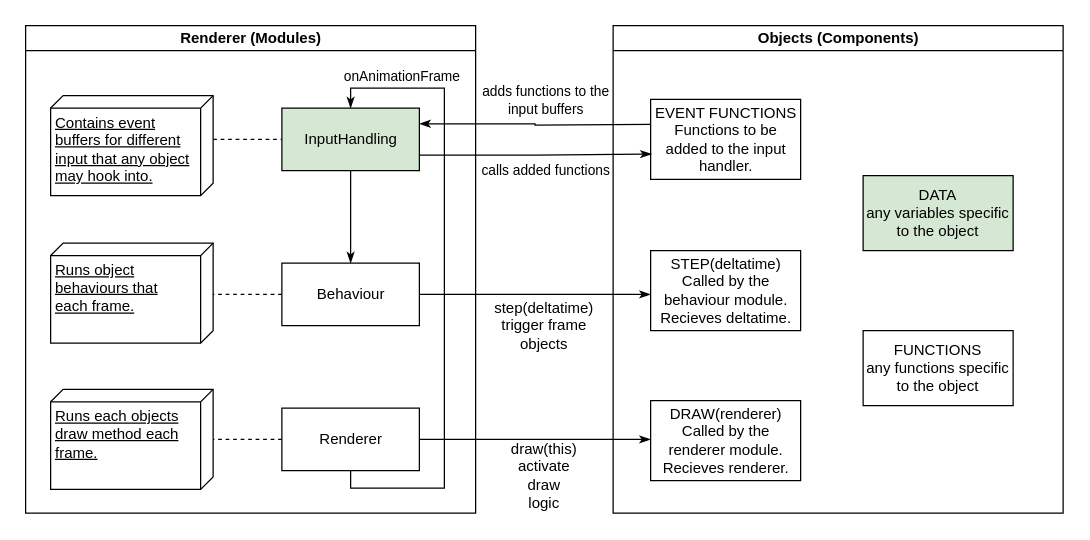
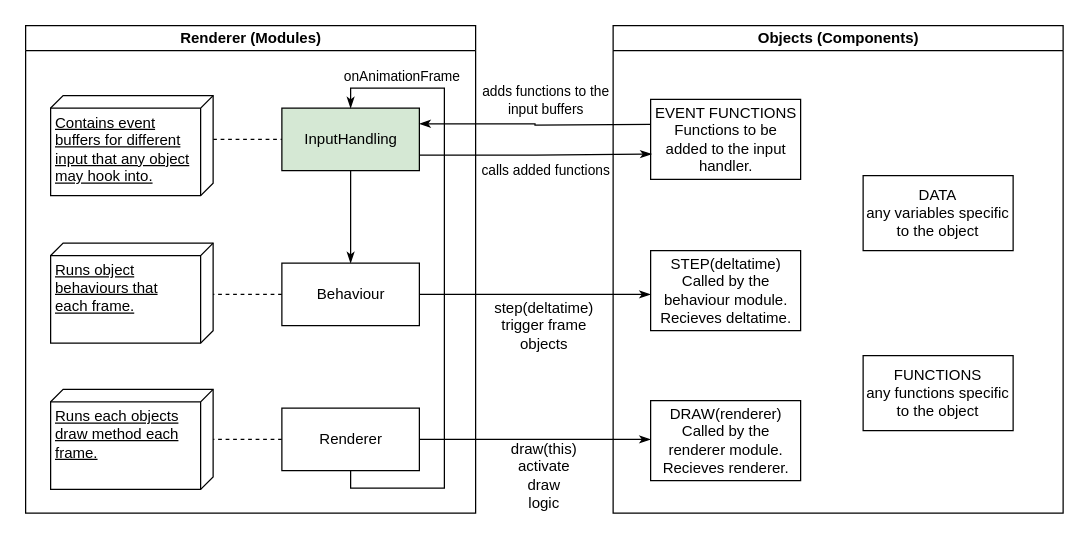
- <mxCell id="19" value="DATA&lt;br&gt;any variables specific to the object" style="rounded=0;whiteSpace=wrap;html=1;fillColor=#d5e8d4;" vertex="1" parent="15"><mxGeometry x="200" y="120" width="120" height="60" as="geometry" /></mxCell>
+ <mxCell id="19" value="DATA&lt;br&gt;any variables specific to the object" style="rounded=0;whiteSpace=wrap;html=1;" vertex="1" parent="15"><mxGeometry x="200" y="120" width="120" height="60" as="geometry" /></mxCell>
- <mxCell id="20" value="FUNCTIONS&lt;br&gt;any functions specific to the object" style="rounded=0;whiteSpace=wrap;html=1;" vertex="1" parent="15"><mxGeometry x="200" y="244" width="120" height="60" as="geometry" /></mxCell>
+ <mxCell id="20" value="FUNCTIONS&lt;br&gt;any functions specific to the object" style="rounded=0;whiteSpace=wrap;html=1;" vertex="1" parent="15"><mxGeometry x="200" y="264" width="120" height="60" as="geometry" /></mxCell>
